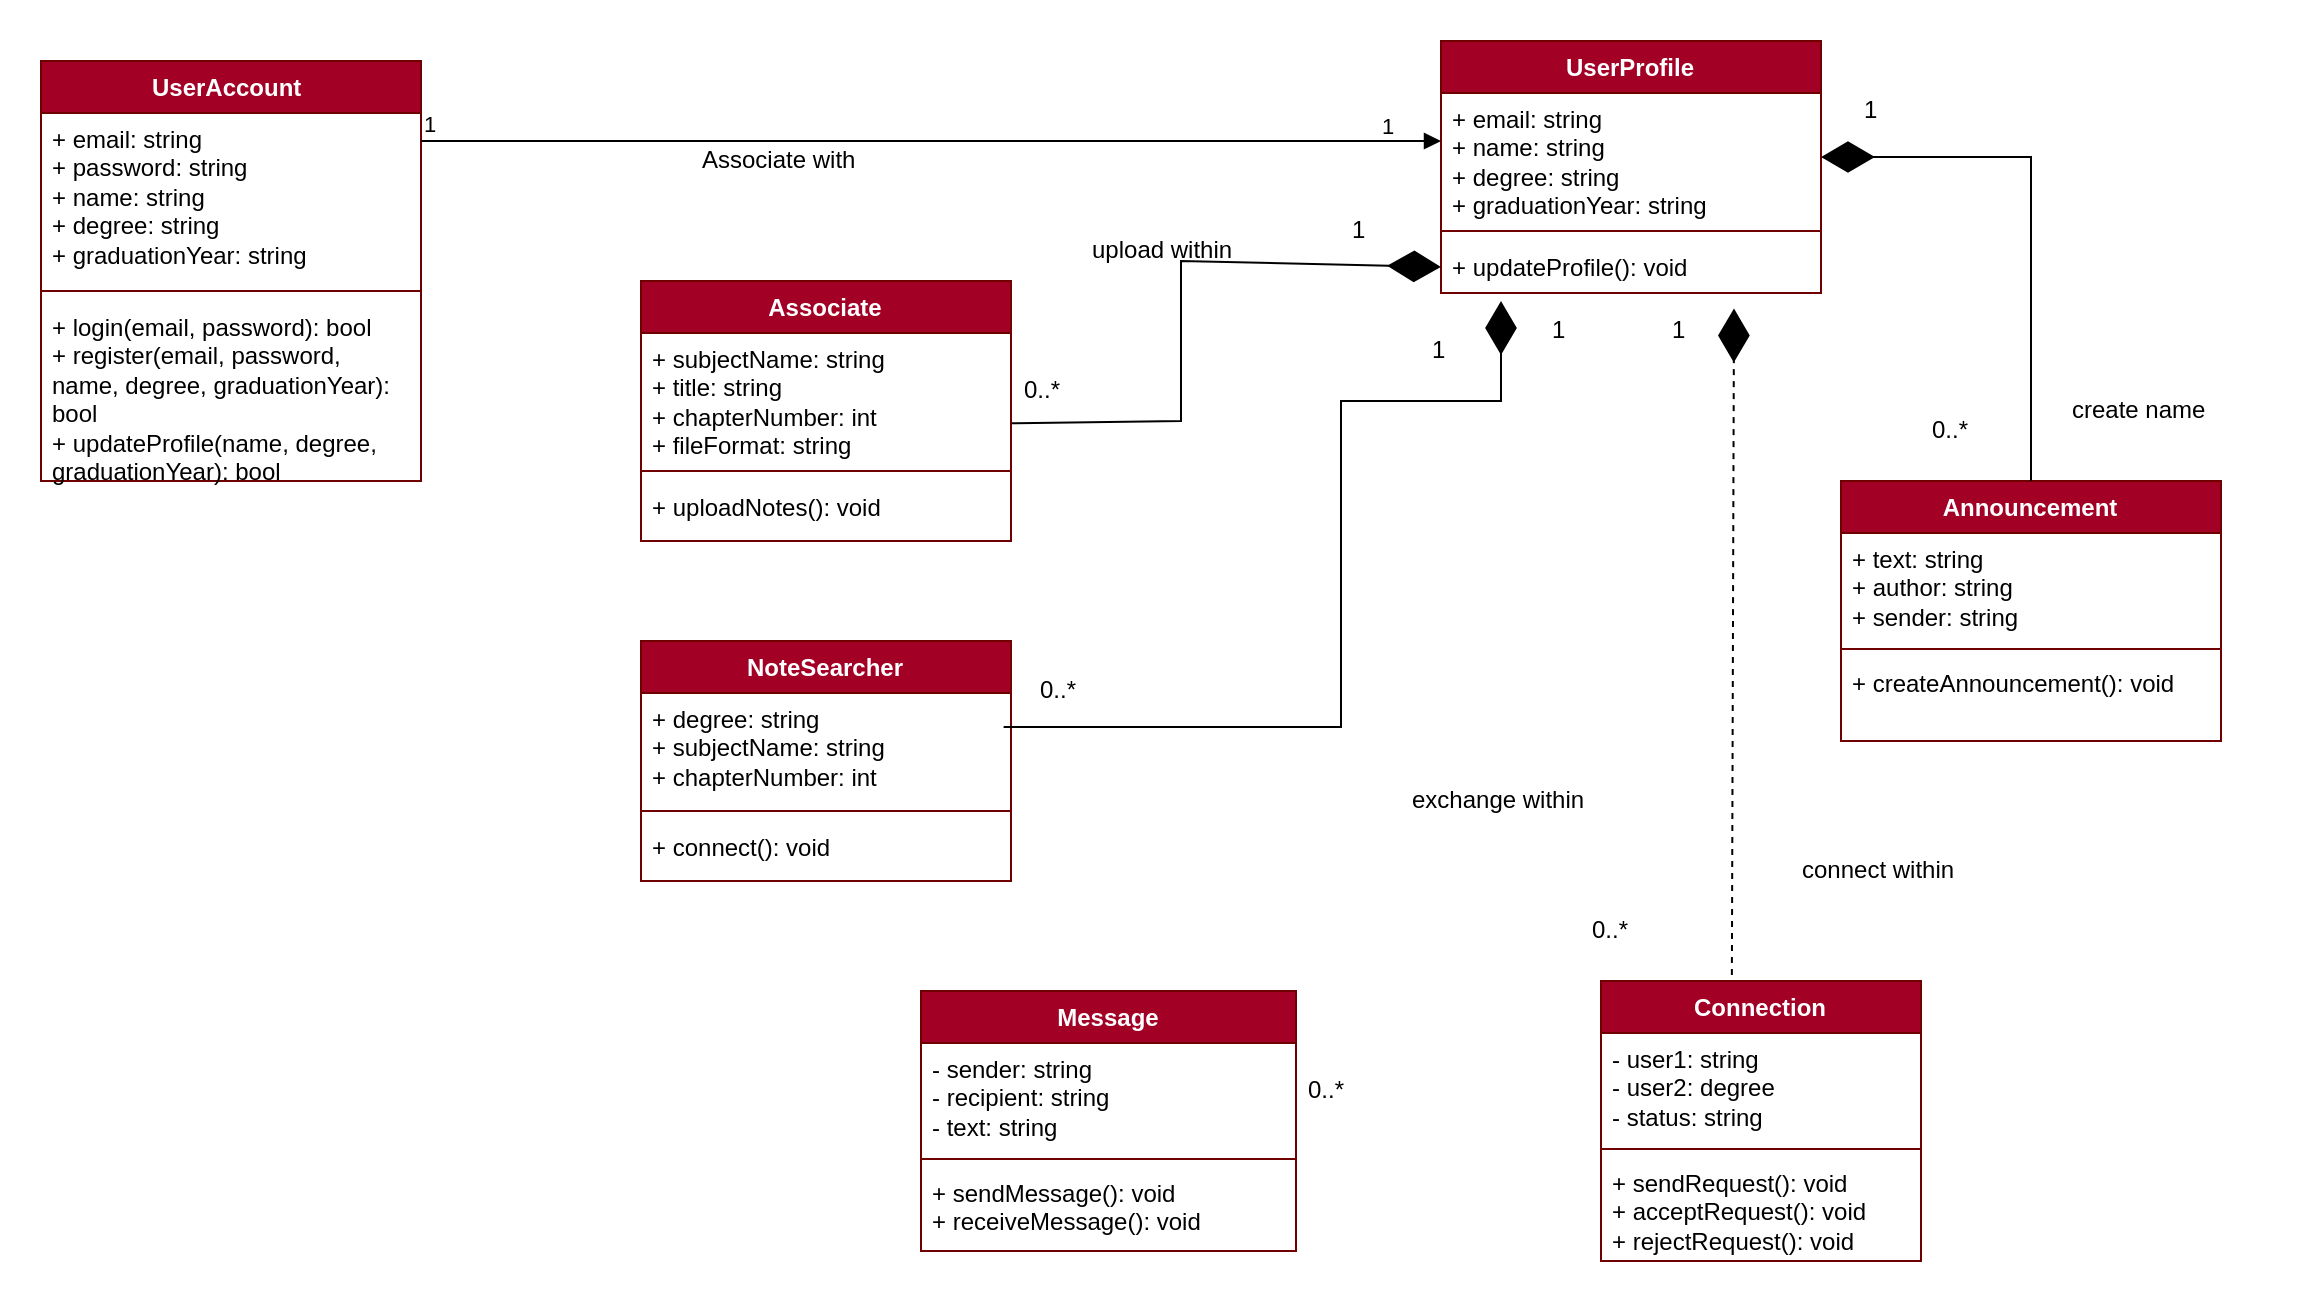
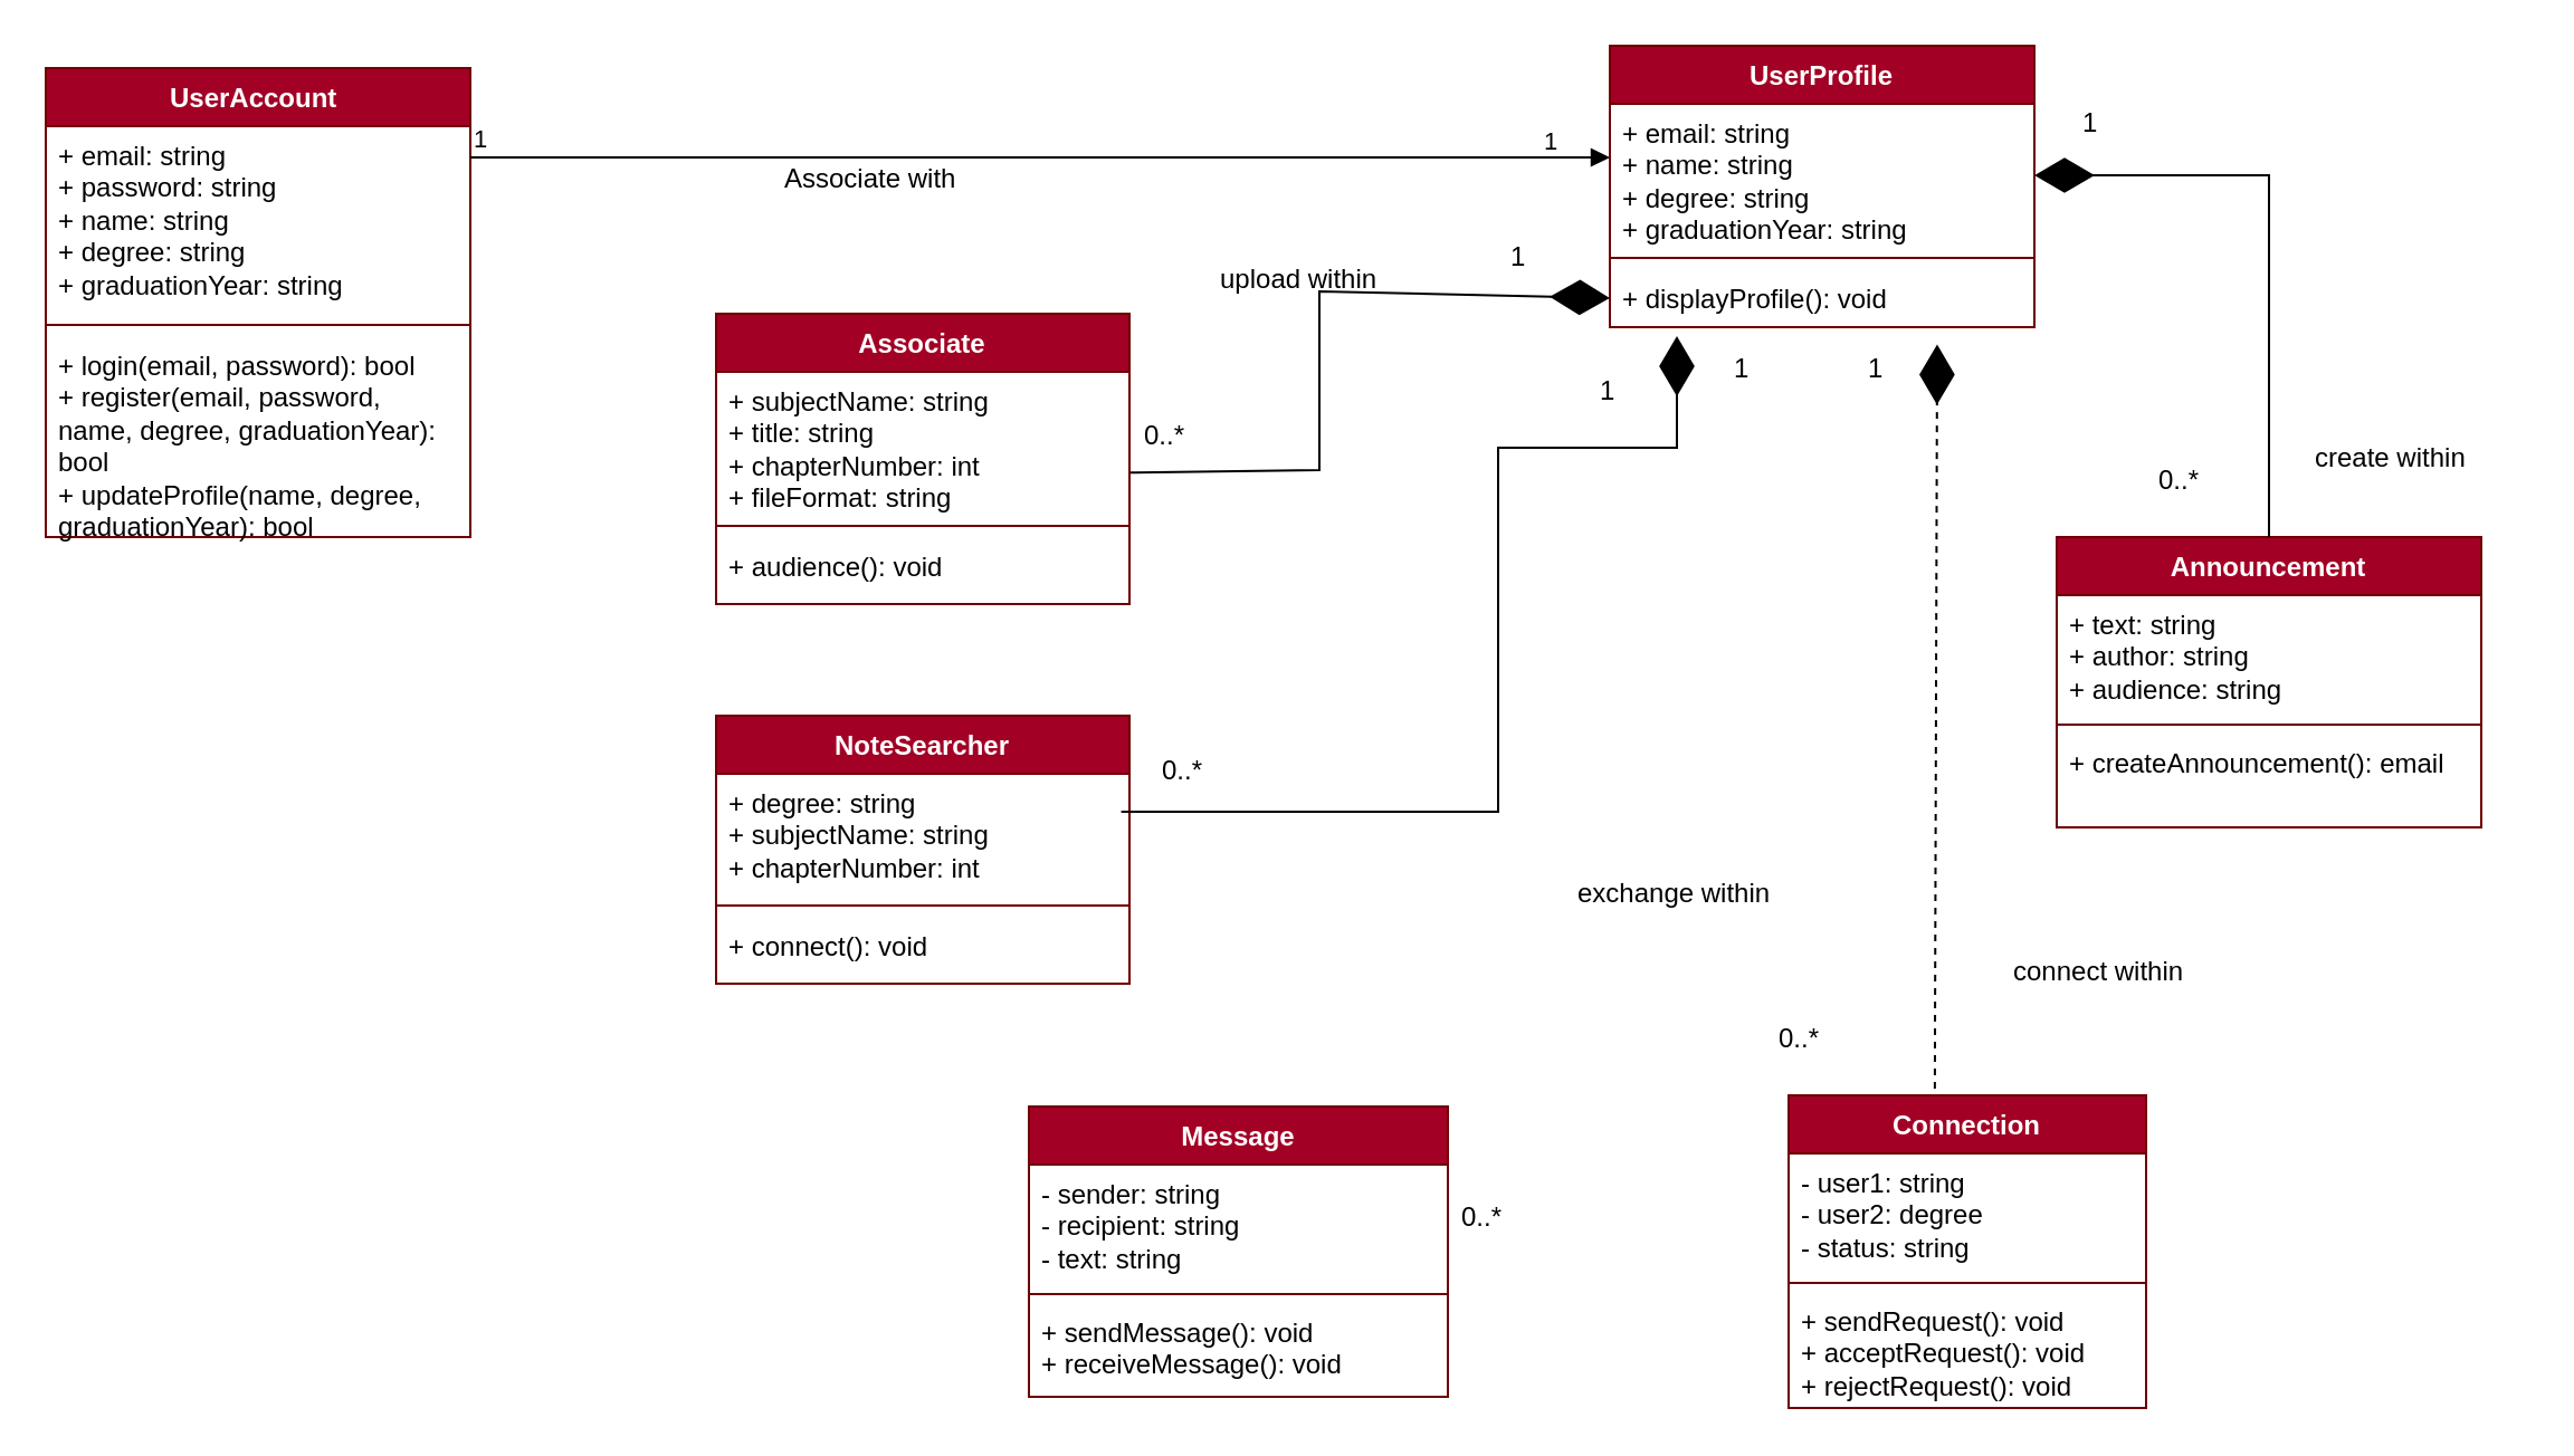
- <mxCell id="5" value="+ updateProfile(): void" style="text;strokeColor=none;fillColor=none;align=left;verticalAlign=top;spacingLeft=4;spacingRight=4;overflow=hidden;rotatable=0;points=[[0,0.5],[1,0.5]];portConstraint=eastwest;whiteSpace=wrap;html=1;" vertex="1" parent="2"><mxGeometry y="100" width="190" height="26" as="geometry" /></mxCell>
+ <mxCell id="5" value="+ displayProfile(): void" style="text;strokeColor=none;fillColor=none;align=left;verticalAlign=top;spacingLeft=4;spacingRight=4;overflow=hidden;rotatable=0;points=[[0,0.5],[1,0.5]];portConstraint=eastwest;whiteSpace=wrap;html=1;" vertex="1" parent="2"><mxGeometry y="100" width="190" height="26" as="geometry" /></mxCell>
- <mxCell id="45" value="create name" style="text;strokeColor=none;fillColor=none;align=left;verticalAlign=middle;spacingLeft=4;spacingRight=4;overflow=hidden;points=[[0,0.5],[1,0.5]];portConstraint=eastwest;rotatable=0;whiteSpace=wrap;html=1;" vertex="1" parent="1"><mxGeometry x="1030" y="190" width="100" height="30" as="geometry" /></mxCell>
+ <mxCell id="45" value="create within" style="text;strokeColor=none;fillColor=none;align=left;verticalAlign=middle;spacingLeft=4;spacingRight=4;overflow=hidden;points=[[0,0.5],[1,0.5]];portConstraint=eastwest;rotatable=0;whiteSpace=wrap;html=1;" vertex="1" parent="1"><mxGeometry x="1030" y="190" width="100" height="30" as="geometry" /></mxCell>
- <mxCell id="29" value="+ uploadNotes(): void" style="text;strokeColor=none;fillColor=none;align=left;verticalAlign=top;spacingLeft=4;spacingRight=4;overflow=hidden;rotatable=0;points=[[0,0.5],[1,0.5]];portConstraint=eastwest;whiteSpace=wrap;html=1;" vertex="1" parent="26"><mxGeometry y="100" width="185" height="30" as="geometry" /></mxCell>
+ <mxCell id="29" value="+ audience(): void" style="text;strokeColor=none;fillColor=none;align=left;verticalAlign=top;spacingLeft=4;spacingRight=4;overflow=hidden;rotatable=0;points=[[0,0.5],[1,0.5]];portConstraint=eastwest;whiteSpace=wrap;html=1;" vertex="1" parent="26"><mxGeometry y="100" width="185" height="30" as="geometry" /></mxCell>
- <mxCell id="19" value="&lt;div&gt;+ text: string&lt;/div&gt;&lt;div&gt;+ author: string&lt;/div&gt;&lt;div&gt;+ sender: string&lt;/div&gt;" style="text;strokeColor=none;fillColor=none;align=left;verticalAlign=top;spacingLeft=4;spacingRight=4;overflow=hidden;rotatable=0;points=[[0,0.5],[1,0.5]];portConstraint=eastwest;whiteSpace=wrap;html=1;" vertex="1" parent="18"><mxGeometry y="26" width="190" height="54" as="geometry" /></mxCell>
+ <mxCell id="19" value="&lt;div&gt;+ text: string&lt;/div&gt;&lt;div&gt;+ author: string&lt;/div&gt;&lt;div&gt;+ audience: string&lt;/div&gt;" style="text;strokeColor=none;fillColor=none;align=left;verticalAlign=top;spacingLeft=4;spacingRight=4;overflow=hidden;rotatable=0;points=[[0,0.5],[1,0.5]];portConstraint=eastwest;whiteSpace=wrap;html=1;" vertex="1" parent="18"><mxGeometry y="26" width="190" height="54" as="geometry" /></mxCell>
- <mxCell id="21" value="+ createAnnouncement(): void" style="text;strokeColor=none;fillColor=none;align=left;verticalAlign=top;spacingLeft=4;spacingRight=4;overflow=hidden;rotatable=0;points=[[0,0.5],[1,0.5]];portConstraint=eastwest;whiteSpace=wrap;html=1;" vertex="1" parent="18"><mxGeometry y="88" width="190" height="42" as="geometry" /></mxCell>
+ <mxCell id="21" value="+ createAnnouncement(): email" style="text;strokeColor=none;fillColor=none;align=left;verticalAlign=top;spacingLeft=4;spacingRight=4;overflow=hidden;rotatable=0;points=[[0,0.5],[1,0.5]];portConstraint=eastwest;whiteSpace=wrap;html=1;" vertex="1" parent="18"><mxGeometry y="88" width="190" height="42" as="geometry" /></mxCell>
